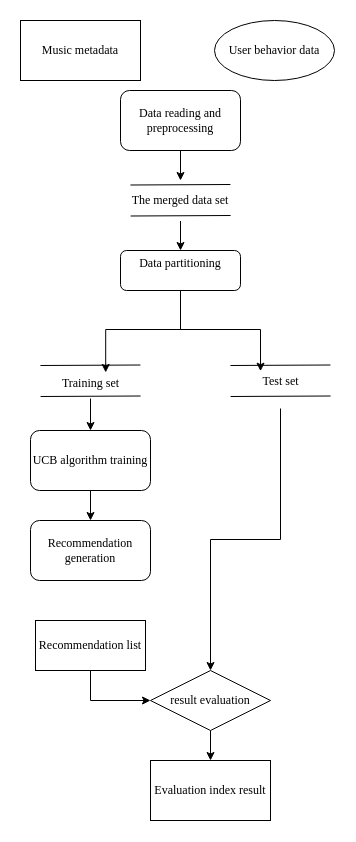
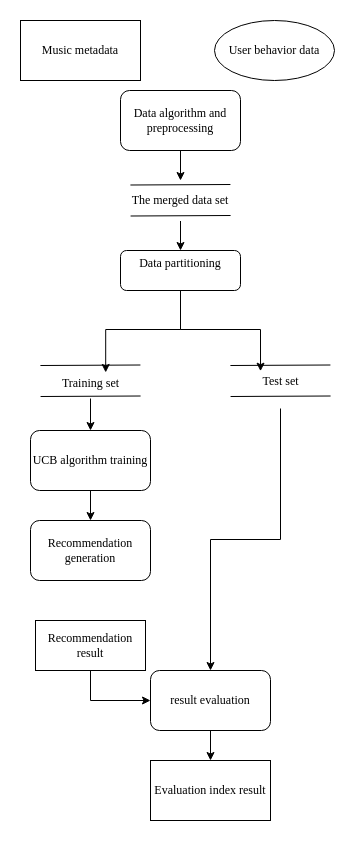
- <mxCell id="5" value="&lt;font face=&quot;Times New Roman&quot;&gt;Data reading and preprocessing&lt;/font&gt;" style="rounded=1;whiteSpace=wrap;html=1;" vertex="1" parent="1"><mxGeometry x="120" y="90" width="120" height="60" as="geometry" /></mxCell>
+ <mxCell id="5" value="&lt;font face=&quot;Times New Roman&quot;&gt;Data algorithm and preprocessing&lt;/font&gt;" style="rounded=1;whiteSpace=wrap;html=1;" vertex="1" parent="1"><mxGeometry x="120" y="90" width="120" height="60" as="geometry" /></mxCell>
- <mxCell id="24" value="&lt;font face=&quot;Times New Roman&quot;&gt;Recommendation list&lt;/font&gt;" style="rounded=0;whiteSpace=wrap;html=1;" vertex="1" parent="1"><mxGeometry x="35" y="620" width="110" height="50" as="geometry" /></mxCell>
+ <mxCell id="24" value="&lt;font face=&quot;Times New Roman&quot;&gt;Recommendation result&lt;/font&gt;" style="rounded=0;whiteSpace=wrap;html=1;" vertex="1" parent="1"><mxGeometry x="35" y="620" width="110" height="50" as="geometry" /></mxCell>
- <mxCell id="11" value="&lt;font face=&quot;Times New Roman&quot;&gt;result evaluation&lt;/font&gt;" style="rhombus;whiteSpace=wrap;html=1;" vertex="1" parent="1"><mxGeometry x="150" y="670" width="120" height="60" as="geometry" /></mxCell>
+ <mxCell id="11" value="&lt;font face=&quot;Times New Roman&quot;&gt;result evaluation&lt;/font&gt;" style="rounded=1;whiteSpace=wrap;html=1;" vertex="1" parent="1"><mxGeometry x="150" y="670" width="120" height="60" as="geometry" /></mxCell>
